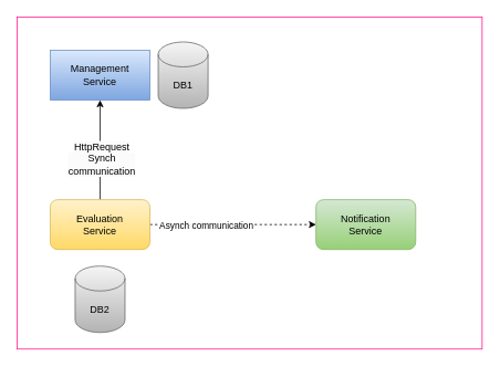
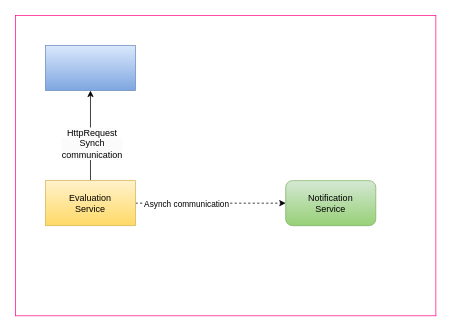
- <mxCell id="12" value="Management Service" style="text;html=1;align=center;verticalAlign=middle;whiteSpace=wrap;rounded=0;" vertex="1" parent="1"><mxGeometry x="90" y="75" width="60" height="30" as="geometry" /></mxCell>
- <mxCell id="11" value="DB1" style="shape=cylinder3;whiteSpace=wrap;html=1;boundedLbl=1;backgroundOutline=1;size=15;fillColor=#f5f5f5;gradientColor=#b3b3b3;strokeColor=#666666;" vertex="1" parent="1"><mxGeometry x="190" y="50" width="60" height="80" as="geometry" /></mxCell>
- <mxCell id="8" value="Evaluation&lt;div&gt;Service&lt;/div&gt;" style="whiteSpace=wrap;html=1;fillColor=#fff2cc;gradientColor=#ffd966;strokeColor=#d6b656;rounded=1;" vertex="1" parent="1"><mxGeometry x="60" y="240" width="120" height="60" as="geometry" /></mxCell>
+ <mxCell id="8" value="Evaluation&lt;div&gt;Service&lt;/div&gt;" style="rounded=0;whiteSpace=wrap;html=1;fillColor=#fff2cc;gradientColor=#ffd966;strokeColor=#d6b656;" vertex="1" parent="1"><mxGeometry x="60" y="240" width="120" height="60" as="geometry" /></mxCell>
- <mxCell id="10" value="DB2" style="shape=cylinder3;whiteSpace=wrap;html=1;boundedLbl=1;backgroundOutline=1;size=15;fillColor=#f5f5f5;gradientColor=#b3b3b3;strokeColor=#666666;" vertex="1" parent="1"><mxGeometry x="90" y="320" width="60" height="80" as="geometry" /></mxCell>
